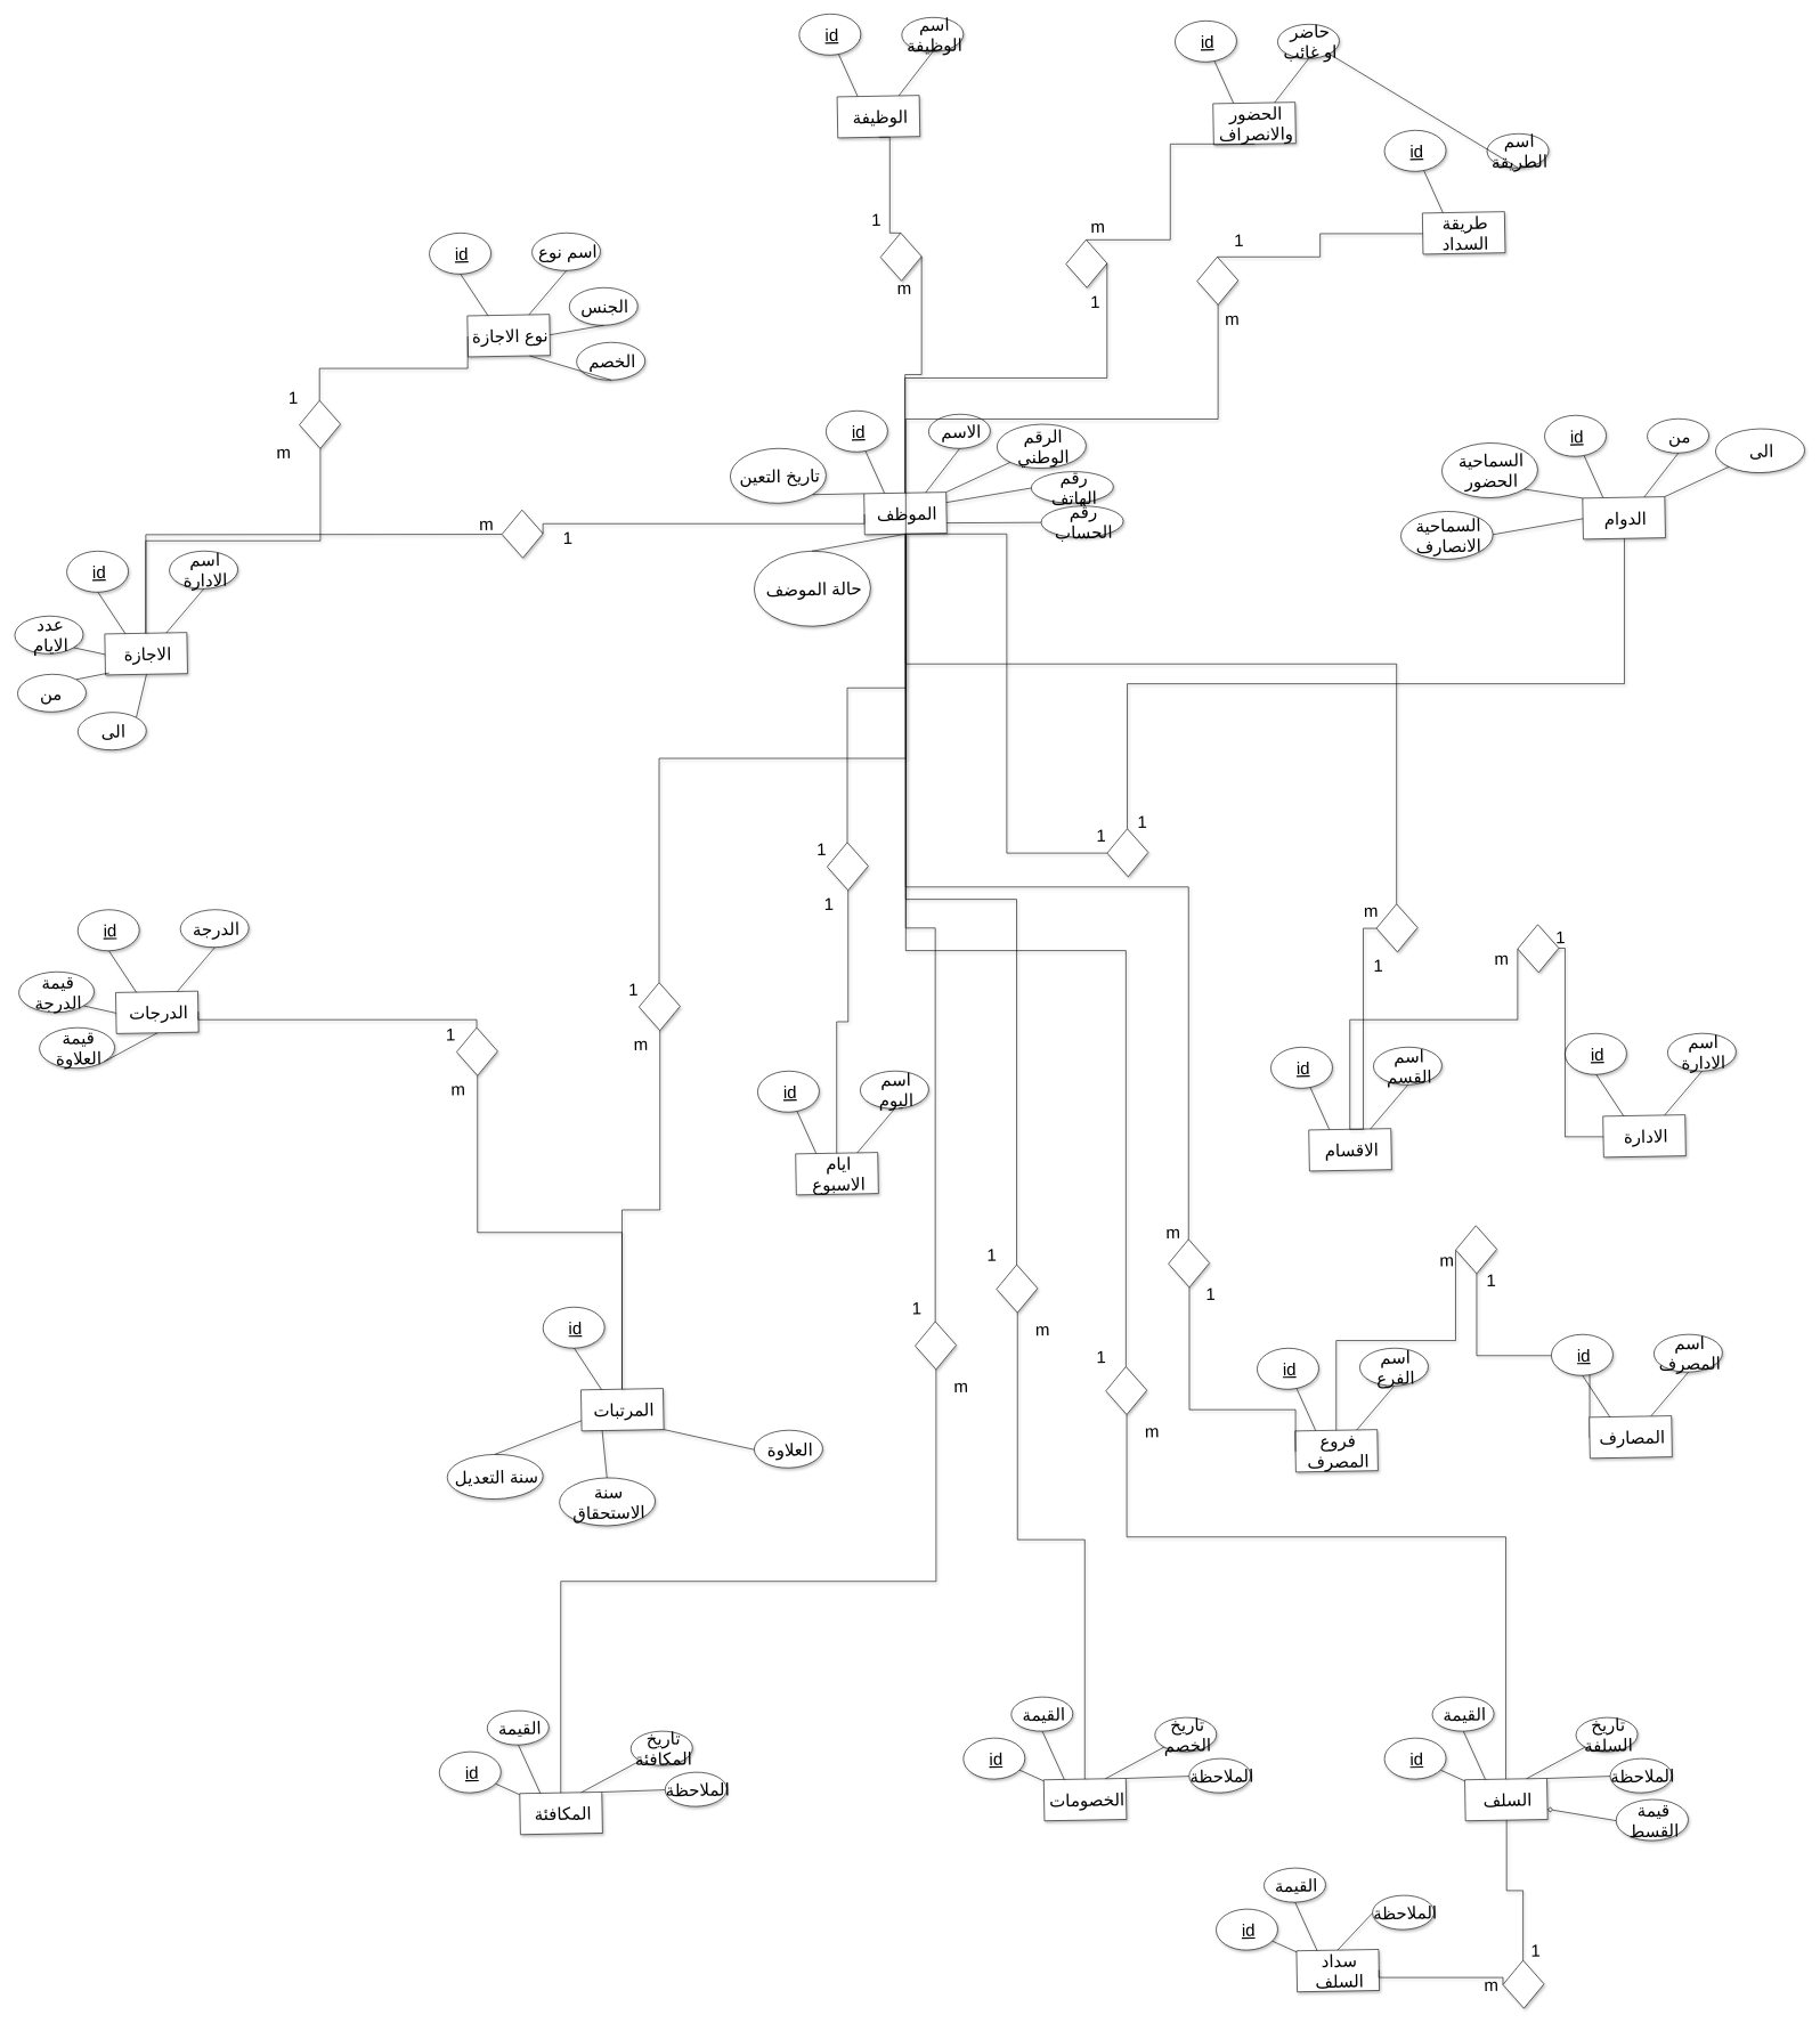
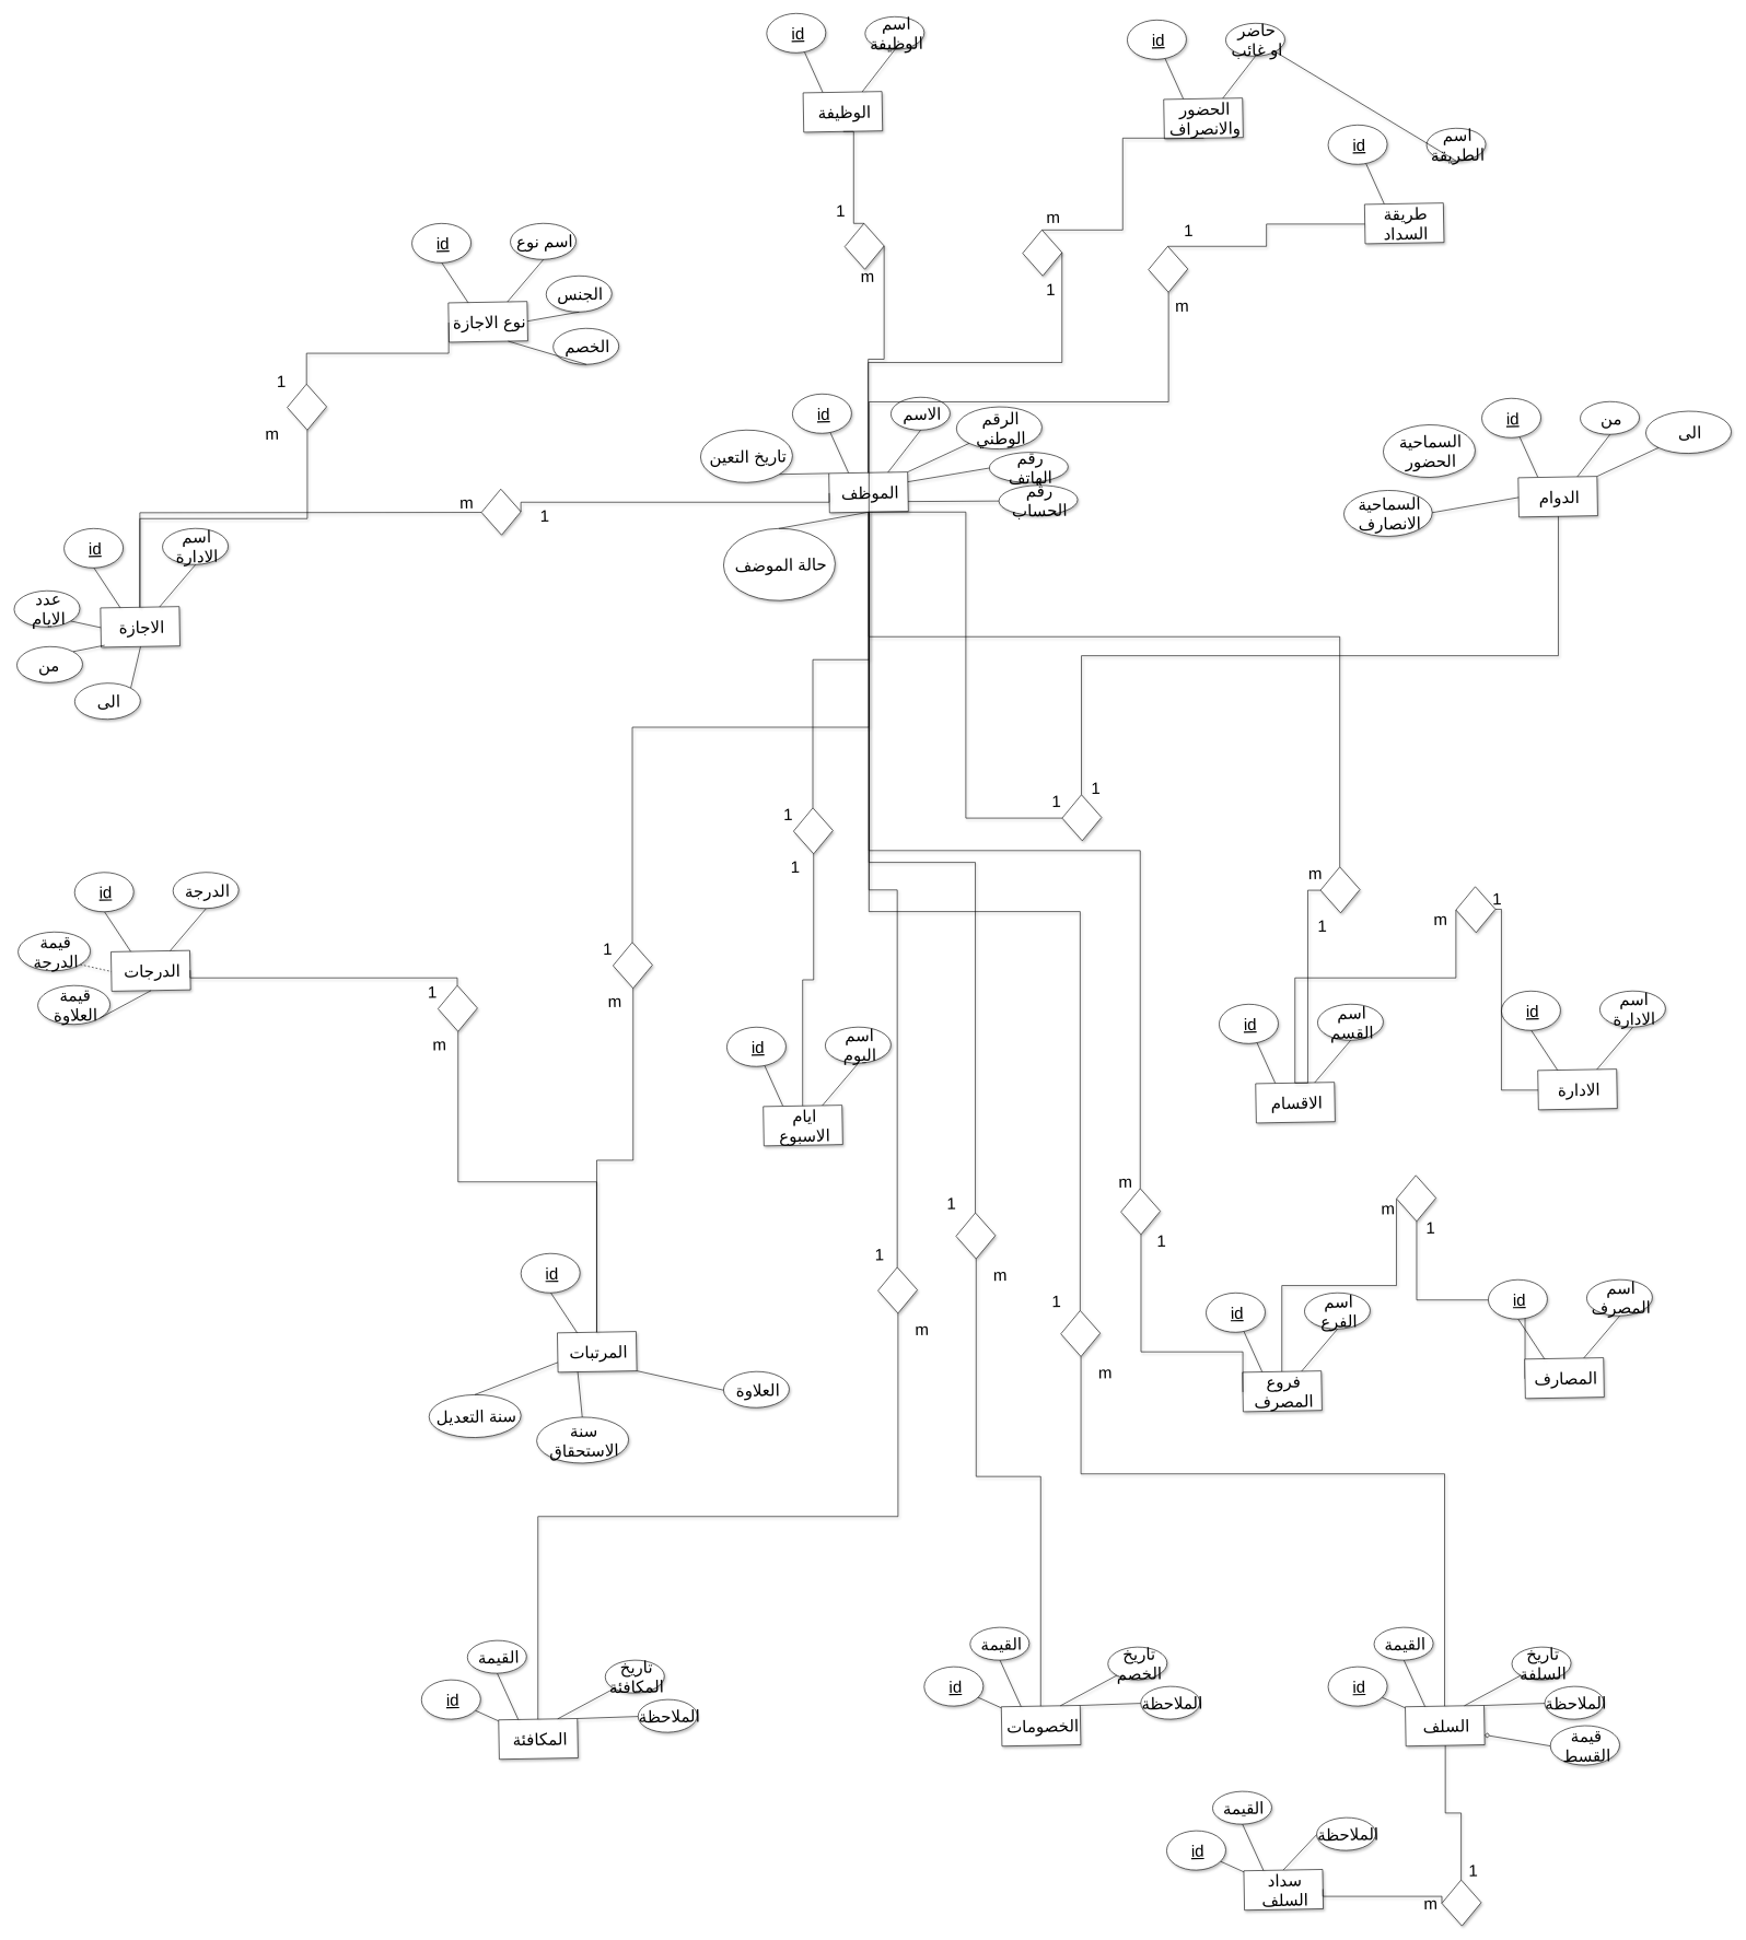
- <mxCell id="21" value="" style="rounded=0;orthogonalLoop=1;jettySize=auto;html=1;shadow=1;snapToPoint=0;ignoreEdge=1;flowAnimation=0;jumpStyle=none;endArrow=none;endFill=0;startArrow=none;startFill=0;fontSize=25;exitX=0;exitY=0;exitDx=0;exitDy=0;entryX=1;entryY=1;entryDx=0;entryDy=0;" parent="1" source="14" target="20" edge="1"><mxGeometry relative="1" as="geometry"><mxPoint x="2262.17" y="811.87" as="sourcePoint" /></mxGeometry></mxCell>
- <mxCell id="94" value="" style="rounded=0;orthogonalLoop=1;jettySize=auto;html=1;shadow=1;snapToPoint=0;ignoreEdge=1;flowAnimation=0;jumpStyle=none;endArrow=none;endFill=0;startArrow=none;startFill=0;exitX=1;exitY=1;exitDx=0;exitDy=0;entryX=0;entryY=0.5;entryDx=0;entryDy=0;fontSize=25;" parent="1" source="93" target="88" edge="1"><mxGeometry relative="1" as="geometry"><mxPoint x="143.04" y="1564.28" as="sourcePoint" /><mxPoint x="32.04" y="1544.19" as="targetPoint" /></mxGeometry></mxCell>
+ <mxCell id="94" value="" style="rounded=0;orthogonalLoop=1;jettySize=auto;html=1;shadow=1;snapToPoint=0;ignoreEdge=1;flowAnimation=0;jumpStyle=none;endArrow=none;endFill=0;startArrow=none;startFill=0;exitX=1;exitY=1;exitDx=0;exitDy=0;entryX=0;entryY=0.5;entryDx=0;entryDy=0;fontSize=25;dashed=1;" parent="1" source="93" target="88" edge="1"><mxGeometry relative="1" as="geometry"><mxPoint x="143.04" y="1564.28" as="sourcePoint" /><mxPoint x="32.04" y="1544.19" as="targetPoint" /></mxGeometry></mxCell>
